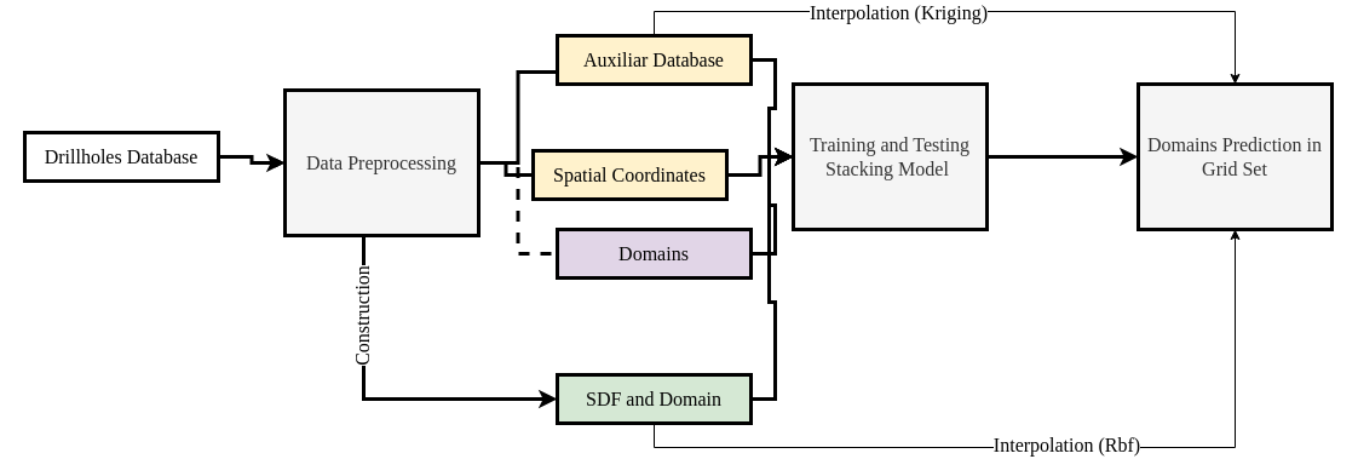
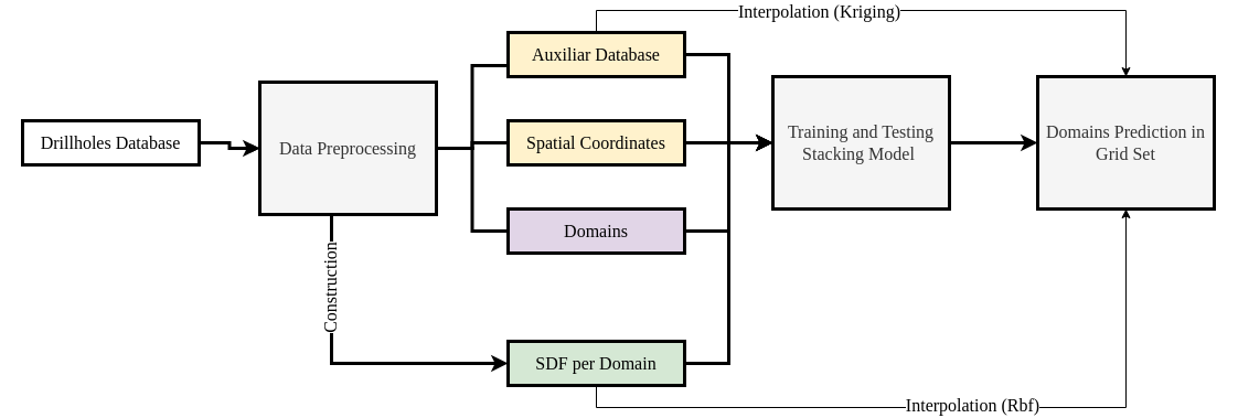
- <mxCell id="11" value="&lt;font&gt;Training and Testing Stacking Model&amp;nbsp;&lt;/font&gt;" style="rounded=0;whiteSpace=wrap;html=1;strokeWidth=3;fillStyle=auto;glass=0;shadow=0;fontFamily=Times New Roman;fontSize=16;fillColor=#f5f5f5;fontColor=#333333;strokeColor=#000000;" vertex="1" parent="1"><mxGeometry x="655" y="60" width="160" height="120" as="geometry" /></mxCell>
+ <mxCell id="11" value="&lt;font&gt;Training and Testing Stacking Model&amp;nbsp;&lt;/font&gt;" style="rounded=0;whiteSpace=wrap;html=1;strokeWidth=3;fillStyle=auto;glass=0;shadow=0;fontFamily=Times New Roman;fontSize=16;fillColor=#f5f5f5;fontColor=#333333;strokeColor=#000000;" vertex="1" parent="1"><mxGeometry x="700" y="60" width="160" height="120" as="geometry" /></mxCell>
- <mxCell id="17" value="Spatial Coordinates" style="rounded=0;whiteSpace=wrap;html=1;strokeWidth=3;fillStyle=auto;glass=0;shadow=0;fontFamily=Times New Roman;fontSize=16;fillColor=#fff2cc;strokeColor=#000000;" vertex="1" parent="1"><mxGeometry x="440" y="115" width="160" height="40" as="geometry" /></mxCell>
+ <mxCell id="17" value="Spatial Coordinates" style="rounded=0;whiteSpace=wrap;html=1;strokeWidth=3;fillStyle=auto;glass=0;shadow=0;fontFamily=Times New Roman;fontSize=16;fillColor=#fff2cc;strokeColor=#000000;" vertex="1" parent="1"><mxGeometry x="460" y="100" width="160" height="40" as="geometry" /></mxCell>
- <mxCell id="24" style="edgeStyle=orthogonalEdgeStyle;rounded=0;orthogonalLoop=1;jettySize=auto;html=1;exitX=1;exitY=0.5;exitDx=0;exitDy=0;entryX=0;entryY=0.5;entryDx=0;entryDy=0;endArrow=none;startFill=0;strokeWidth=3;fontSize=16;fontFamily=Times New Roman;dashed=1;" edge="1" parent="1" source="9" target="23"><mxGeometry relative="1" as="geometry"><mxPoint x="470" y="90" as="sourcePoint" /><mxPoint x="510" y="10" as="targetPoint" /></mxGeometry></mxCell>
+ <mxCell id="24" style="edgeStyle=orthogonalEdgeStyle;rounded=0;orthogonalLoop=1;jettySize=auto;html=1;exitX=1;exitY=0.5;exitDx=0;exitDy=0;entryX=0;entryY=0.5;entryDx=0;entryDy=0;endArrow=none;startFill=0;strokeWidth=3;fontSize=16;fontFamily=Times New Roman;" edge="1" parent="1" source="9" target="23"><mxGeometry relative="1" as="geometry"><mxPoint x="470" y="90" as="sourcePoint" /><mxPoint x="510" y="10" as="targetPoint" /></mxGeometry></mxCell>
- <mxCell id="21" value="&lt;font&gt;SDF and Domain&lt;/font&gt;" style="rounded=0;whiteSpace=wrap;html=1;strokeWidth=3;fillStyle=auto;glass=0;shadow=0;fontFamily=Times New Roman;fontSize=16;fillColor=#d5e8d4;strokeColor=#000000;" vertex="1" parent="1"><mxGeometry x="460" y="300" width="160" height="40" as="geometry" /></mxCell>
+ <mxCell id="21" value="&lt;font&gt;SDF per Domain&lt;/font&gt;" style="rounded=0;whiteSpace=wrap;html=1;strokeWidth=3;fillStyle=auto;glass=0;shadow=0;fontFamily=Times New Roman;fontSize=16;fillColor=#d5e8d4;strokeColor=#000000;" vertex="1" parent="1"><mxGeometry x="460" y="300" width="160" height="40" as="geometry" /></mxCell>
